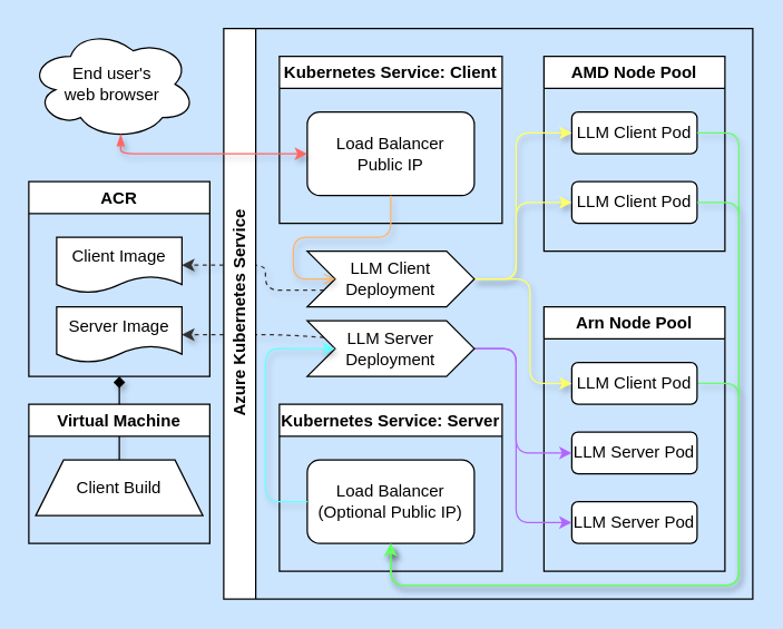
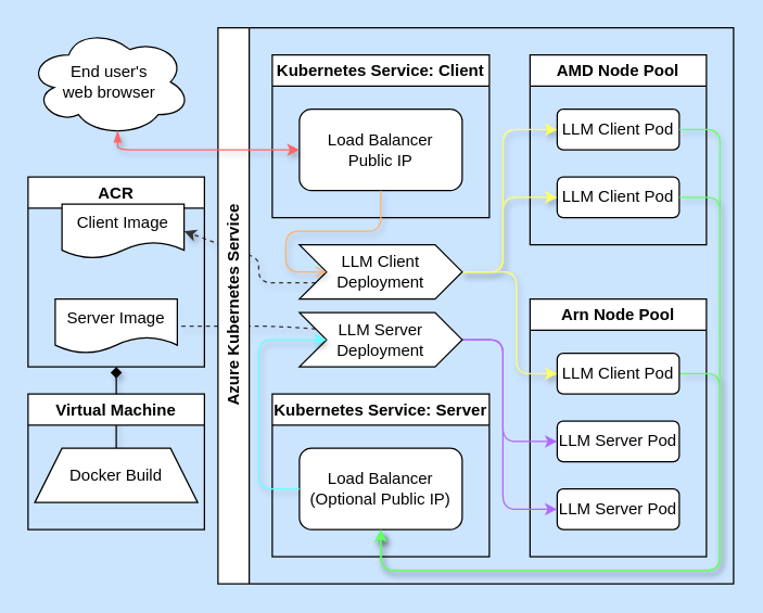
- <mxCell id="31" value="Client Image" style="shape=document;whiteSpace=wrap;html=1;boundedLbl=1;" vertex="1" parent="30"><mxGeometry x="20" y="40" width="90" height="40" as="geometry" /></mxCell>
+ <mxCell id="31" value="Client Image" style="shape=document;whiteSpace=wrap;html=1;boundedLbl=1;" vertex="1" parent="30"><mxGeometry x="25" y="20" width="90" height="40" as="geometry" /></mxCell>
- <mxCell id="3" style="edgeStyle=none;html=1;exitX=0;exitY=0.25;exitDx=0;exitDy=0;entryX=1;entryY=0.5;entryDx=0;entryDy=0;dashed=1;strokeColor=#333333;shadow=1;" edge="1" parent="1" source="21" target="32"><mxGeometry relative="1" as="geometry"><Array as="points"><mxPoint x="200" y="240" /></Array></mxGeometry></mxCell>
+ <mxCell id="3" style="edgeStyle=none;html=1;exitX=0;exitY=0.25;exitDx=0;exitDy=0;entryX=1;entryY=0.5;entryDx=0;entryDy=0;dashed=1;strokeColor=#333333;shadow=1;endArrow=none;" edge="1" parent="1" source="21" target="32"><mxGeometry relative="1" as="geometry"><Array as="points"><mxPoint x="200" y="240" /></Array></mxGeometry></mxCell>
- <mxCell id="35" value="Client Build" style="shape=trapezoid;perimeter=trapezoidPerimeter;whiteSpace=wrap;html=1;fixedSize=1;" vertex="1" parent="34"><mxGeometry x="5" y="40" width="120" height="40" as="geometry" /></mxCell>
+ <mxCell id="35" value="Docker Build" style="shape=trapezoid;perimeter=trapezoidPerimeter;whiteSpace=wrap;html=1;fixedSize=1;" vertex="1" parent="34"><mxGeometry x="5" y="40" width="120" height="40" as="geometry" /></mxCell>
